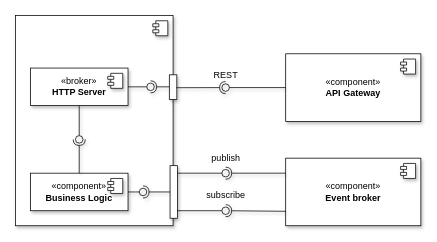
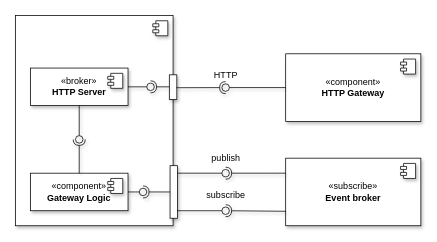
- <mxCell id="32" value="REST" style="text;html=1;align=center;verticalAlign=middle;whiteSpace=wrap;rounded=0;shadow=1;" vertex="1" parent="1"><mxGeometry x="277.5" y="90" width="45" height="20" as="geometry" /></mxCell>
+ <mxCell id="32" value="HTTP" style="text;html=1;align=center;verticalAlign=middle;whiteSpace=wrap;rounded=0;shadow=1;" vertex="1" parent="1"><mxGeometry x="277.5" y="90" width="45" height="20" as="geometry" /></mxCell>
- <mxCell id="4" value="«component»&lt;br&gt;&lt;b&gt;API Gateway&lt;/b&gt;" style="html=1;dropTarget=0;whiteSpace=wrap;shadow=1;" vertex="1" parent="1"><mxGeometry x="380" y="71" width="180" height="90" as="geometry" /></mxCell>
+ <mxCell id="4" value="«component»&lt;br&gt;&lt;b&gt;HTTP Gateway&lt;/b&gt;" style="html=1;dropTarget=0;whiteSpace=wrap;shadow=1;" vertex="1" parent="1"><mxGeometry x="380" y="71" width="180" height="90" as="geometry" /></mxCell>
- <mxCell id="17" value="«component»&lt;br&gt;&lt;b&gt;Business Logic&lt;/b&gt;" style="html=1;dropTarget=0;whiteSpace=wrap;shadow=1;" vertex="1" parent="1"><mxGeometry x="40" y="230" width="130" height="50" as="geometry" /></mxCell>
+ <mxCell id="17" value="«component»&lt;br&gt;&lt;b&gt;Gateway Logic&lt;/b&gt;" style="html=1;dropTarget=0;whiteSpace=wrap;shadow=1;" vertex="1" parent="1"><mxGeometry x="40" y="230" width="130" height="50" as="geometry" /></mxCell>
- <mxCell id="6" value="«component»&lt;br&gt;&lt;b&gt;Event broker&lt;/b&gt;" style="html=1;dropTarget=0;whiteSpace=wrap;shadow=1;" vertex="1" parent="1"><mxGeometry x="380" y="210" width="180" height="90" as="geometry" /></mxCell>
+ <mxCell id="6" value="«subscribe»&lt;br&gt;&lt;b&gt;Event broker&lt;/b&gt;" style="html=1;dropTarget=0;whiteSpace=wrap;shadow=1;" vertex="1" parent="1"><mxGeometry x="380" y="210" width="180" height="90" as="geometry" /></mxCell>
